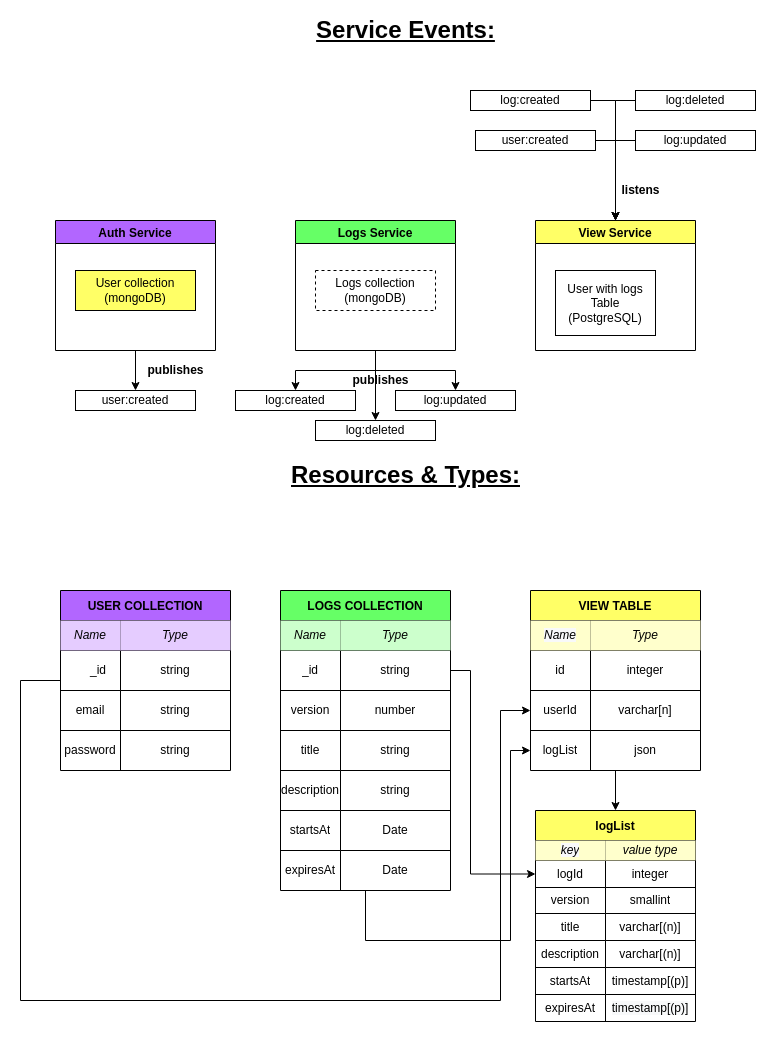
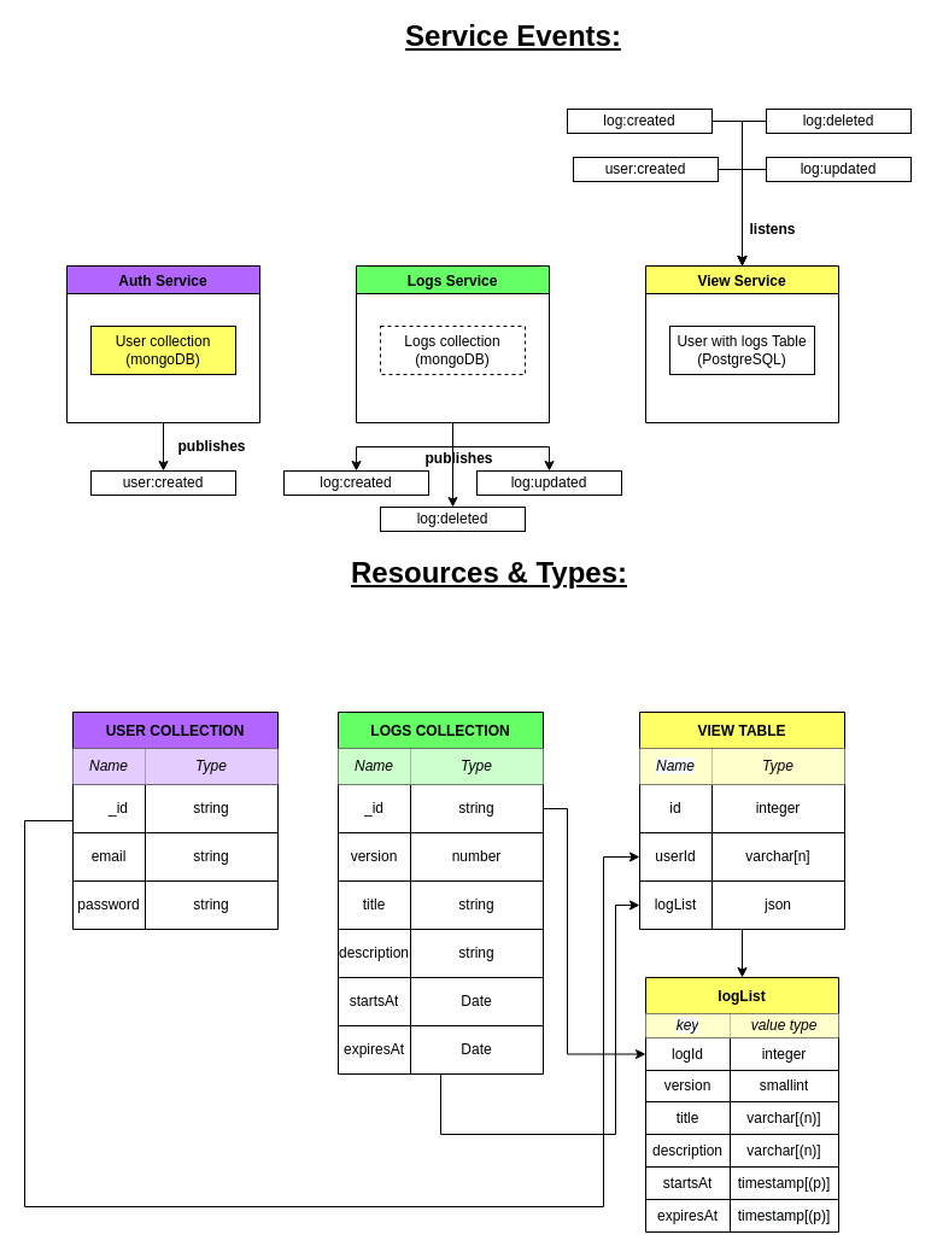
- <mxCell id="24" value="&lt;b&gt;&lt;font style=&quot;font-size: 24px&quot;&gt;&lt;u&gt;Service Events:&lt;/u&gt;&lt;/font&gt;&lt;/b&gt;" style="text;html=1;align=center;verticalAlign=middle;resizable=0;points=[];autosize=1;strokeColor=none;fillColor=none;" vertex="1" parent="1"><mxGeometry x="310" y="20" width="190" height="20" as="geometry" /></mxCell>
+ <mxCell id="24" value="&lt;b&gt;&lt;font style=&quot;font-size: 24px&quot;&gt;&lt;u&gt;Service Events:&lt;/u&gt;&lt;/font&gt;&lt;/b&gt;" style="text;html=1;align=center;verticalAlign=middle;resizable=0;points=[];autosize=1;strokeColor=none;fillColor=none;" vertex="1" parent="1"><mxGeometry x="330" y="20" width="190" height="20" as="geometry" /></mxCell>
- <mxCell id="16" value="User with logs Table&lt;br&gt;(PostgreSQL)" style="whiteSpace=wrap;html=1;" vertex="1" parent="15"><mxGeometry x="20" y="50" width="100" height="65" as="geometry" /></mxCell>
+ <mxCell id="16" value="User with logs Table&lt;br&gt;(PostgreSQL)" style="whiteSpace=wrap;html=1;" vertex="1" parent="15"><mxGeometry x="20" y="50" width="120" height="40" as="geometry" /></mxCell>
